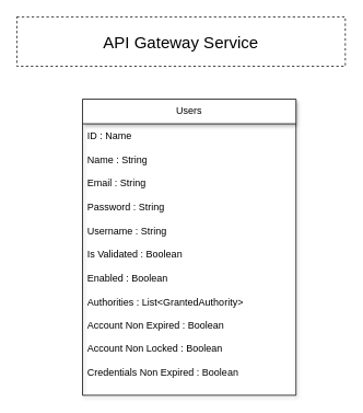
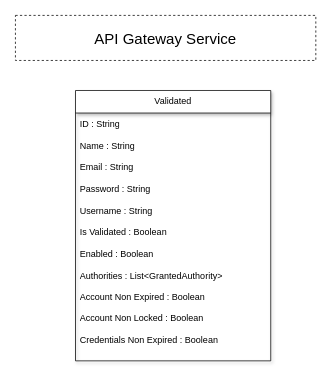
- <mxCell id="3" value="Users" style="swimlane;fontStyle=0;childLayout=stackLayout;horizontal=1;startSize=30;horizontalStack=0;resizeParent=1;resizeParentMax=0;resizeLast=0;collapsible=1;marginBottom=0;whiteSpace=wrap;html=1;shadow=1;" vertex="1" parent="1"><mxGeometry x="100" y="120" width="260" height="360" as="geometry" /></mxCell>
+ <mxCell id="3" value="Validated" style="swimlane;fontStyle=0;childLayout=stackLayout;horizontal=1;startSize=30;horizontalStack=0;resizeParent=1;resizeParentMax=0;resizeLast=0;collapsible=1;marginBottom=0;whiteSpace=wrap;html=1;shadow=1;" vertex="1" parent="1"><mxGeometry x="100" y="120" width="260" height="360" as="geometry" /></mxCell>
- <mxCell id="4" value="ID : Name" style="text;strokeColor=none;fillColor=none;align=left;verticalAlign=middle;spacingLeft=4;spacingRight=4;overflow=hidden;points=[[0,0.5],[1,0.5]];portConstraint=eastwest;rotatable=0;whiteSpace=wrap;html=1;" vertex="1" parent="3"><mxGeometry y="30" width="260" height="30" as="geometry" /></mxCell>
+ <mxCell id="4" value="ID : String" style="text;strokeColor=none;fillColor=none;align=left;verticalAlign=middle;spacingLeft=4;spacingRight=4;overflow=hidden;points=[[0,0.5],[1,0.5]];portConstraint=eastwest;rotatable=0;whiteSpace=wrap;html=1;" vertex="1" parent="3"><mxGeometry y="30" width="260" height="30" as="geometry" /></mxCell>
